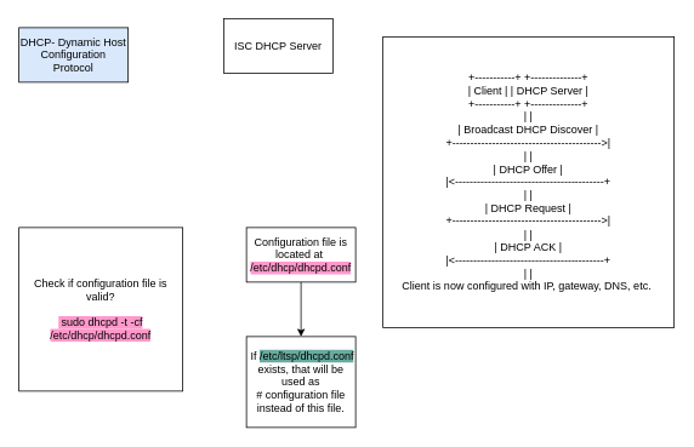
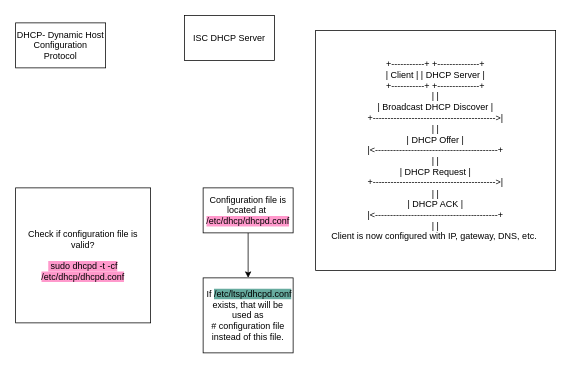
- <mxCell id="6" value="DHCP- Dynamic Host&lt;div&gt;Configuration Protocol&lt;/div&gt;" style="rounded=0;whiteSpace=wrap;html=1;fillColor=#dae8fc;" vertex="1" parent="1"><mxGeometry x="20" y="30" width="120" height="60" as="geometry" /></mxCell>
+ <mxCell id="6" value="DHCP- Dynamic Host&lt;div&gt;Configuration Protocol&lt;/div&gt;" style="rounded=0;whiteSpace=wrap;html=1;" vertex="1" parent="1"><mxGeometry x="20" y="30" width="120" height="60" as="geometry" /></mxCell>
